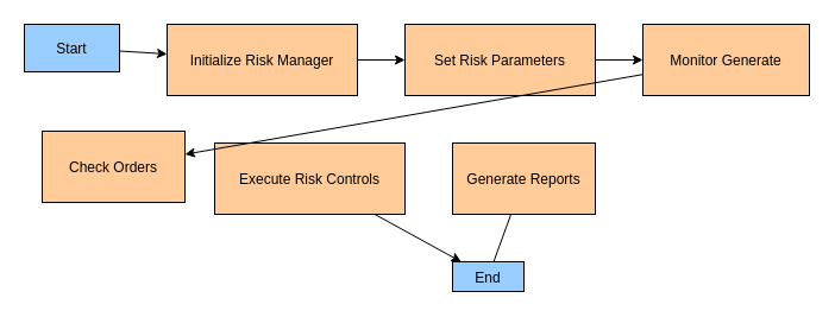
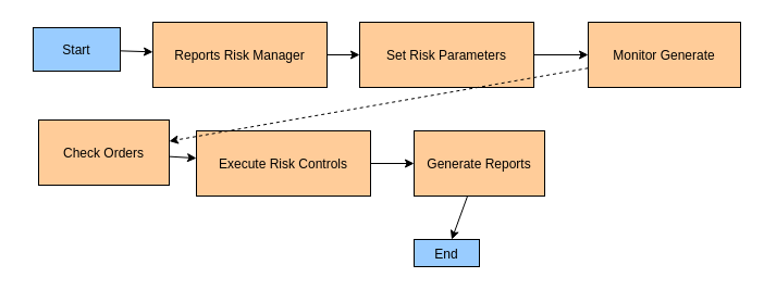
- <mxCell id="2" value="Start" style="start;fillColor=#99ccff;" vertex="1" parent="1"><mxGeometry x="20" y="20" width="80" height="40" as="geometry" /></mxCell>
+ <mxCell id="2" value="Start" style="start;fillColor=#99ccff;" vertex="1" parent="1"><mxGeometry x="30" y="25" width="80" height="40" as="geometry" /></mxCell>
- <mxCell id="3" value="Initialize Risk Manager" style="process;fillColor=#ffcc99;" vertex="1" parent="1"><mxGeometry x="140" y="20" width="160" height="60" as="geometry" /></mxCell>
+ <mxCell id="3" value="Reports Risk Manager" style="process;fillColor=#ffcc99;" vertex="1" parent="1"><mxGeometry x="140" y="20" width="160" height="60" as="geometry" /></mxCell>
- <mxCell id="4" value="Set Risk Parameters" style="process;fillColor=#ffcc99;" vertex="1" parent="1"><mxGeometry x="340" y="20" width="160" height="60" as="geometry" /></mxCell>
+ <mxCell id="4" value="Set Risk Parameters" style="process;fillColor=#ffcc99;" vertex="1" parent="1"><mxGeometry x="330" y="20" width="160" height="60" as="geometry" /></mxCell>
- <mxCell id="13" value="" style="endArrow=classic;html=1;" edge="1" parent="1" source="5" target="6"><mxGeometry width="50" height="50" relative="1" as="geometry" /></mxCell>
+ <mxCell id="13" value="" style="endArrow=classic;html=1;dashed=1;" edge="1" parent="1" source="5" target="6"><mxGeometry width="50" height="50" relative="1" as="geometry" /></mxCell>
+ <mxCell id="14" value="" style="endArrow=classic;html=1;" edge="1" parent="1" source="6" target="7"><mxGeometry width="50" height="50" relative="1" as="geometry" /></mxCell>
- <mxCell id="15" value="" style="endArrow=classic;html=1;" edge="1" parent="1" source="7" target="9"><mxGeometry width="50" height="50" relative="1" as="geometry" /></mxCell>
+ <mxCell id="15" value="" style="endArrow=classic;html=1;" edge="1" parent="1" source="7" target="8"><mxGeometry width="50" height="50" relative="1" as="geometry" /></mxCell>
- <mxCell id="16" value="" style="endArrow=none;html=1;" edge="1" parent="1" source="8" target="9"><mxGeometry width="50" height="50" relative="1" as="geometry" /></mxCell>
+ <mxCell id="16" value="" style="endArrow=classic;html=1;" edge="1" parent="1" source="8" target="9"><mxGeometry width="50" height="50" relative="1" as="geometry" /></mxCell>
